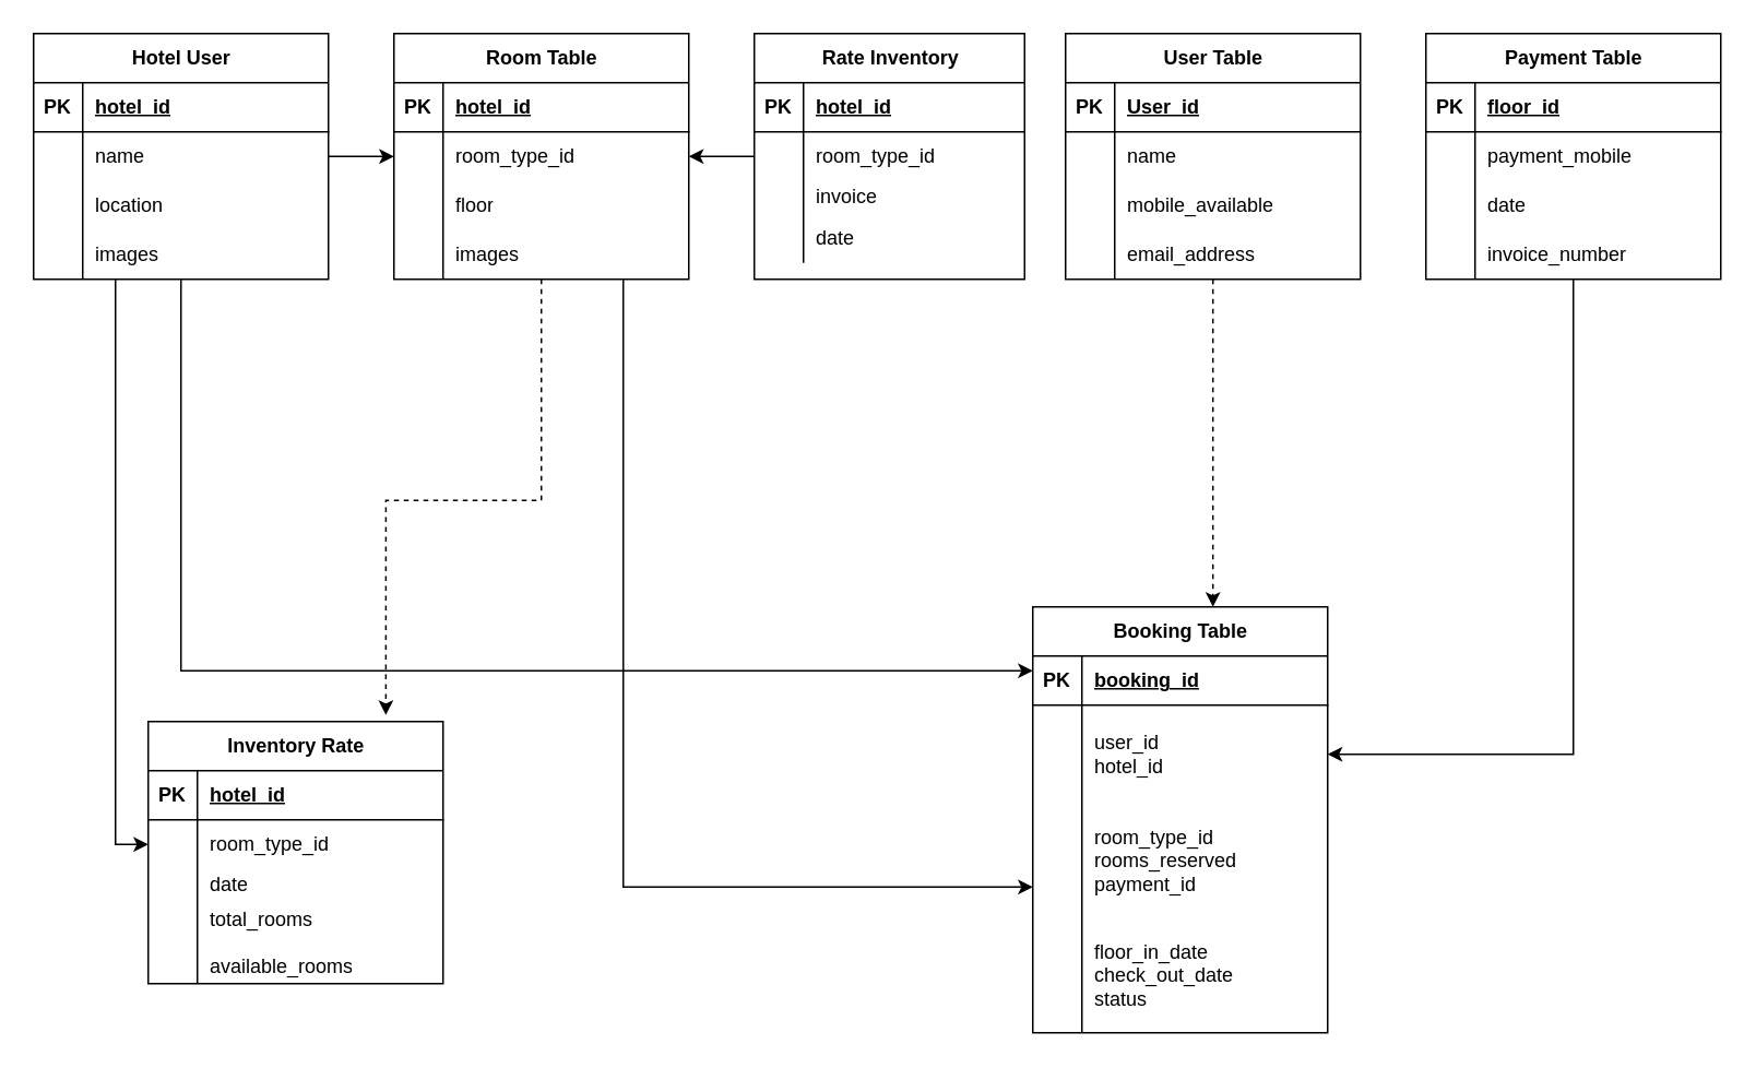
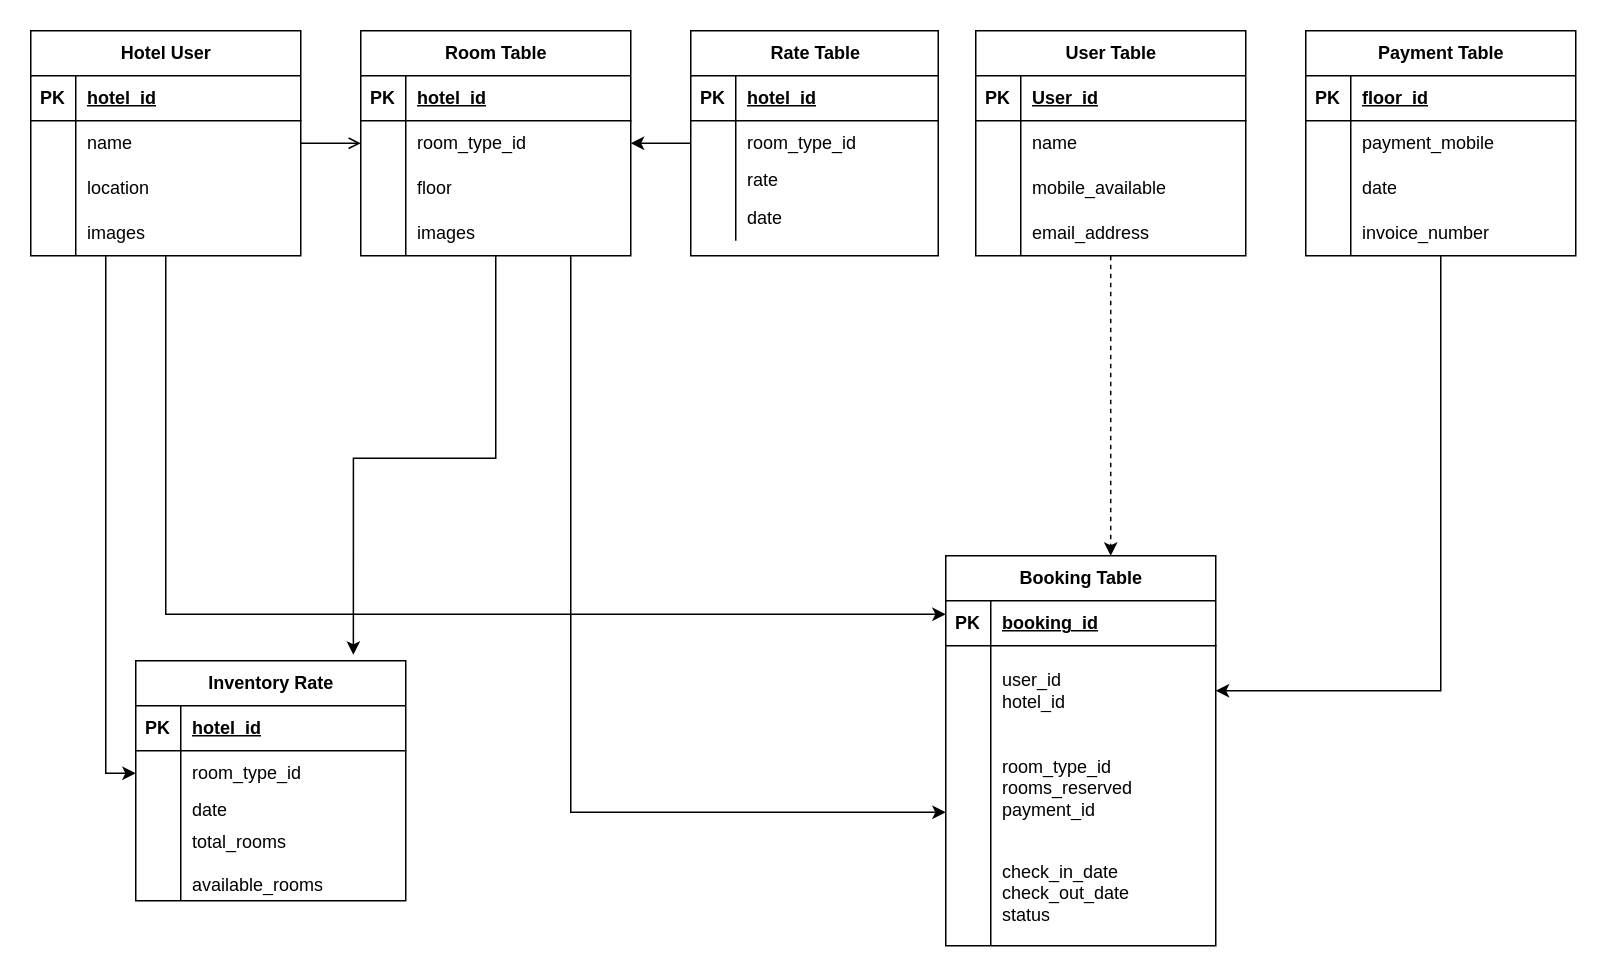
- <mxCell id="83" value="Rate Inventory" style="shape=table;startSize=30;container=1;collapsible=1;childLayout=tableLayout;fixedRows=1;rowLines=0;fontStyle=1;align=center;resizeLast=1;html=1;" vertex="1" parent="1"><mxGeometry x="460" y="20" width="165" height="150" as="geometry" /></mxCell>
+ <mxCell id="83" value="Rate Table" style="shape=table;startSize=30;container=1;collapsible=1;childLayout=tableLayout;fixedRows=1;rowLines=0;fontStyle=1;align=center;resizeLast=1;html=1;" vertex="1" parent="1"><mxGeometry x="460" y="20" width="165" height="150" as="geometry" /></mxCell>
- <mxCell id="2" value="" style="edgeStyle=orthogonalEdgeStyle;rounded=0;orthogonalLoop=1;jettySize=auto;html=1;" edge="1" parent="1" source="4" target="17"><mxGeometry relative="1" as="geometry" /></mxCell>
+ <mxCell id="2" value="" style="edgeStyle=orthogonalEdgeStyle;rounded=0;orthogonalLoop=1;jettySize=auto;html=1;endArrow=open;" edge="1" parent="1" source="4" target="17"><mxGeometry relative="1" as="geometry" /></mxCell>
- <mxCell id="92" value="invoice" style="shape=partialRectangle;connectable=0;fillColor=none;top=0;left=0;bottom=0;right=0;align=left;spacingLeft=6;overflow=hidden;whiteSpace=wrap;html=1;" vertex="1" parent="90"><mxGeometry x="30" width="135" height="20" as="geometry"><mxRectangle width="135" height="20" as="alternateBounds" /></mxGeometry></mxCell>
+ <mxCell id="92" value="rate" style="shape=partialRectangle;connectable=0;fillColor=none;top=0;left=0;bottom=0;right=0;align=left;spacingLeft=6;overflow=hidden;whiteSpace=wrap;html=1;" vertex="1" parent="90"><mxGeometry x="30" width="135" height="20" as="geometry"><mxRectangle width="135" height="20" as="alternateBounds" /></mxGeometry></mxCell>
- <mxCell id="98" style="edgeStyle=orthogonalEdgeStyle;rounded=0;orthogonalLoop=1;jettySize=auto;html=1;entryX=0.806;entryY=-0.025;entryDx=0;entryDy=0;entryPerimeter=0;dashed=1;" edge="1" parent="1" source="17" target="30"><mxGeometry relative="1" as="geometry" /></mxCell>
+ <mxCell id="98" style="edgeStyle=orthogonalEdgeStyle;rounded=0;orthogonalLoop=1;jettySize=auto;html=1;entryX=0.806;entryY=-0.025;entryDx=0;entryDy=0;entryPerimeter=0;" edge="1" parent="1" source="17" target="30"><mxGeometry relative="1" as="geometry" /></mxCell>
- <mxCell id="82" value="floor_in_date&lt;br&gt;check_out_date&lt;br&gt;status" style="shape=partialRectangle;connectable=0;fillColor=none;top=0;left=0;bottom=0;right=0;align=left;spacingLeft=6;overflow=hidden;whiteSpace=wrap;html=1;" vertex="1" parent="80"><mxGeometry x="30" width="150" height="70" as="geometry"><mxRectangle width="150" height="70" as="alternateBounds" /></mxGeometry></mxCell>
+ <mxCell id="82" value="check_in_date&lt;br&gt;check_out_date&lt;br&gt;status" style="shape=partialRectangle;connectable=0;fillColor=none;top=0;left=0;bottom=0;right=0;align=left;spacingLeft=6;overflow=hidden;whiteSpace=wrap;html=1;" vertex="1" parent="80"><mxGeometry x="30" width="150" height="70" as="geometry"><mxRectangle width="150" height="70" as="alternateBounds" /></mxGeometry></mxCell>
